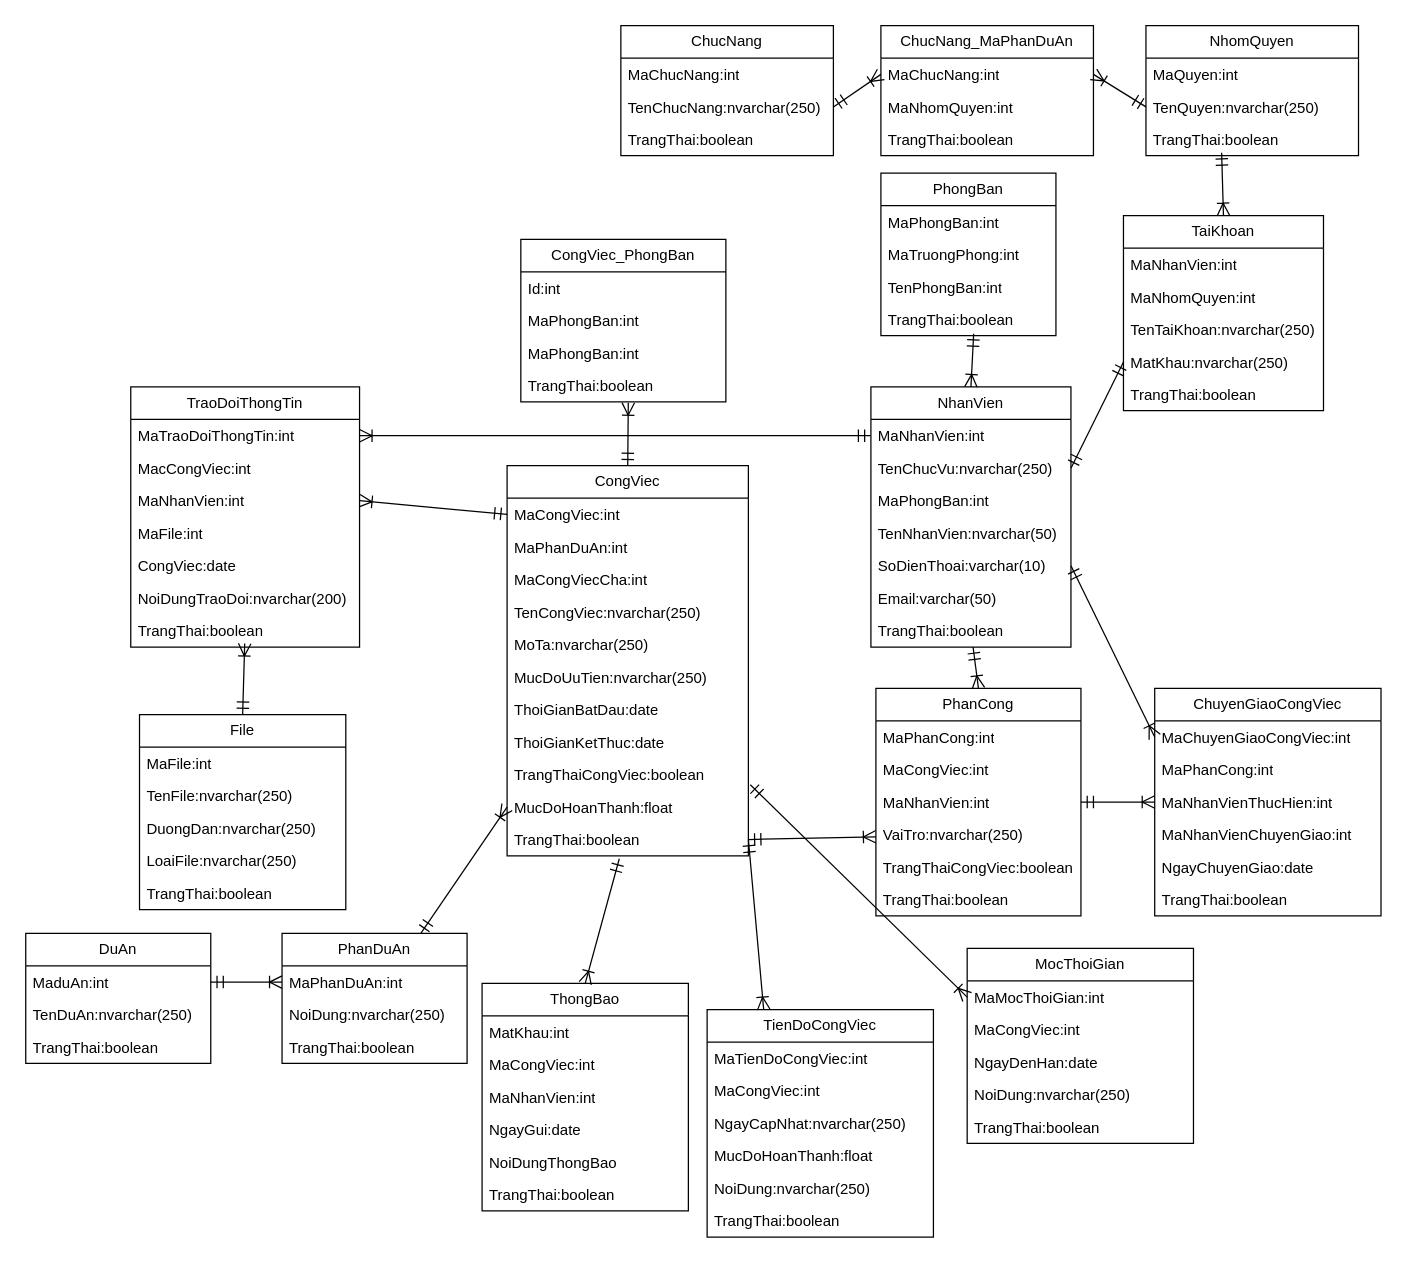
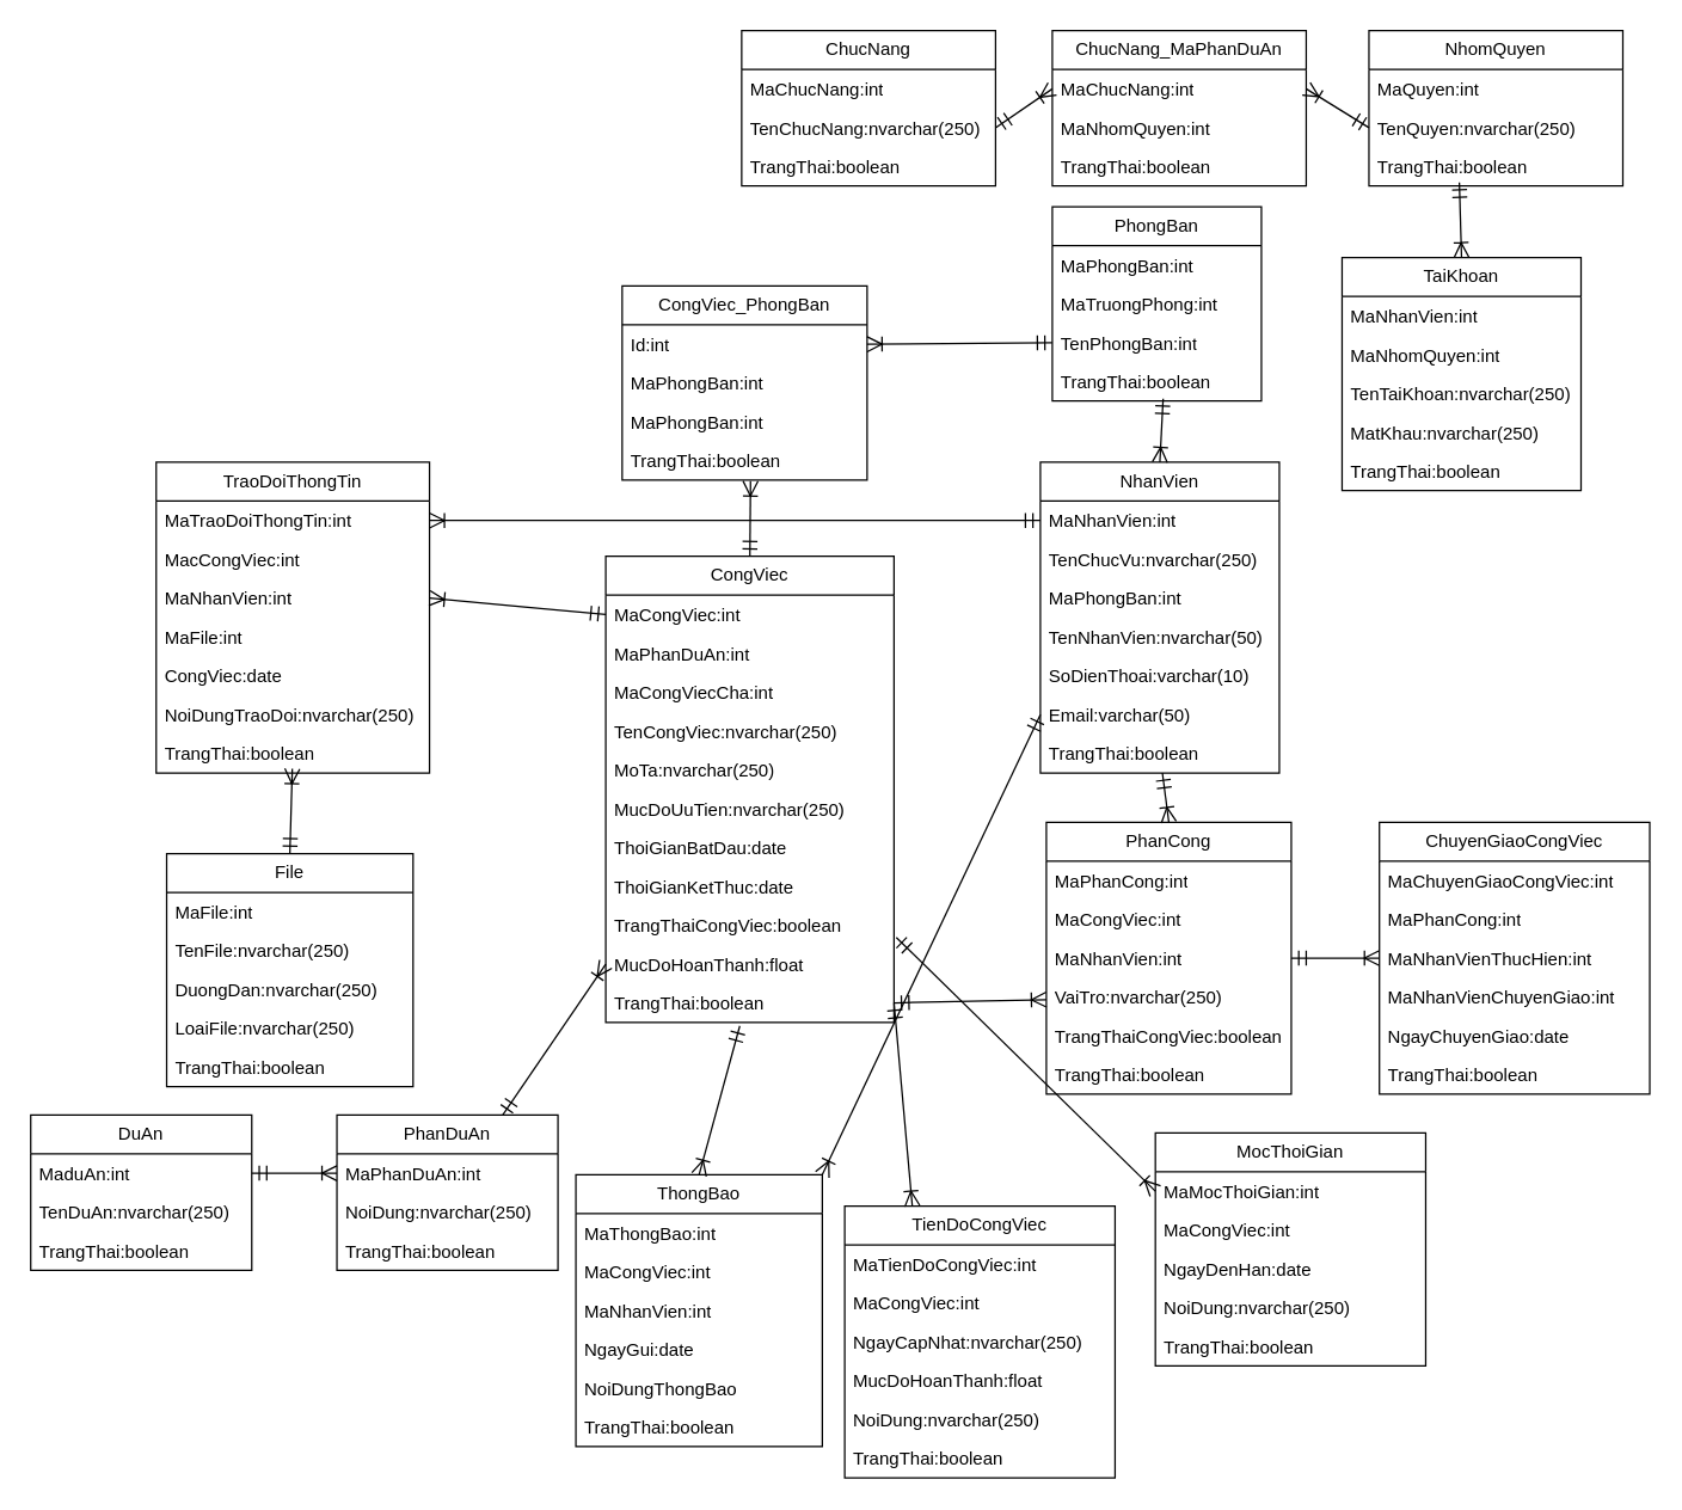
+ <mxCell id="56" style="edgeStyle=none;curved=1;rounded=0;orthogonalLoop=1;jettySize=auto;html=1;exitX=1;exitY=0.5;exitDx=0;exitDy=0;entryX=0;entryY=0.5;entryDx=0;entryDy=0;fontSize=12;startSize=8;endSize=8;startArrow=ERoneToMany;startFill=0;endArrow=ERmandOne;endFill=0;" edge="1" parent="1" target="11" source="42"><mxGeometry relative="1" as="geometry"><mxPoint x="623" y="233" as="sourcePoint" /></mxGeometry></mxCell>
- <mxCell id="57" style="edgeStyle=none;curved=1;rounded=0;orthogonalLoop=1;jettySize=auto;html=1;exitX=0;exitY=0.5;exitDx=0;exitDy=0;entryX=1;entryY=0.5;entryDx=0;entryDy=0;fontSize=12;startSize=8;endSize=8;startArrow=ERmandOne;startFill=0;endArrow=ERmandOne;endFill=0;" edge="1" parent="1" source="6" target="49"><mxGeometry relative="1" as="geometry" /></mxCell>
- <mxCell id="72" value="NoiDungTraoDoi:nvarchar(200)" style="text;strokeColor=none;fillColor=none;align=left;verticalAlign=top;spacingLeft=4;spacingRight=4;overflow=hidden;rotatable=0;points=[[0,0.5],[1,0.5]];portConstraint=eastwest;whiteSpace=wrap;html=1;" vertex="1" parent="66"><mxGeometry y="156" width="183" height="26" as="geometry" /></mxCell>
+ <mxCell id="72" value="NoiDungTraoDoi:nvarchar(250)" style="text;strokeColor=none;fillColor=none;align=left;verticalAlign=top;spacingLeft=4;spacingRight=4;overflow=hidden;rotatable=0;points=[[0,0.5],[1,0.5]];portConstraint=eastwest;whiteSpace=wrap;html=1;" vertex="1" parent="66"><mxGeometry y="156" width="183" height="26" as="geometry" /></mxCell>
- <mxCell id="118" style="edgeStyle=none;curved=1;rounded=0;orthogonalLoop=1;jettySize=auto;html=1;exitX=1;exitY=0.5;exitDx=0;exitDy=0;entryX=0;entryY=0.5;entryDx=0;entryDy=0;fontSize=12;startSize=8;endSize=8;endArrow=ERoneToMany;endFill=0;startArrow=ERmandOne;startFill=0;" edge="1" parent="1" source="52" target="110"><mxGeometry relative="1" as="geometry" /></mxCell>
+ <mxCell id="126" style="edgeStyle=none;curved=1;rounded=0;orthogonalLoop=1;jettySize=auto;html=1;exitX=0;exitY=0.5;exitDx=0;exitDy=0;entryX=1;entryY=0;entryDx=0;entryDy=0;fontSize=12;startSize=8;endSize=8;endArrow=ERoneToMany;endFill=0;startArrow=ERmandOne;startFill=0;" edge="1" parent="1" source="53" target="90"><mxGeometry relative="1" as="geometry" /></mxCell>
- <mxCell id="91" value="MatKhau:int" style="text;strokeColor=none;fillColor=none;align=left;verticalAlign=top;spacingLeft=4;spacingRight=4;overflow=hidden;rotatable=0;points=[[0,0.5],[1,0.5]];portConstraint=eastwest;whiteSpace=wrap;html=1;" vertex="1" parent="90"><mxGeometry y="26" width="165" height="26" as="geometry" /></mxCell>
+ <mxCell id="91" value="MaThongBao:int" style="text;strokeColor=none;fillColor=none;align=left;verticalAlign=top;spacingLeft=4;spacingRight=4;overflow=hidden;rotatable=0;points=[[0,0.5],[1,0.5]];portConstraint=eastwest;whiteSpace=wrap;html=1;" vertex="1" parent="90"><mxGeometry y="26" width="165" height="26" as="geometry" /></mxCell>
